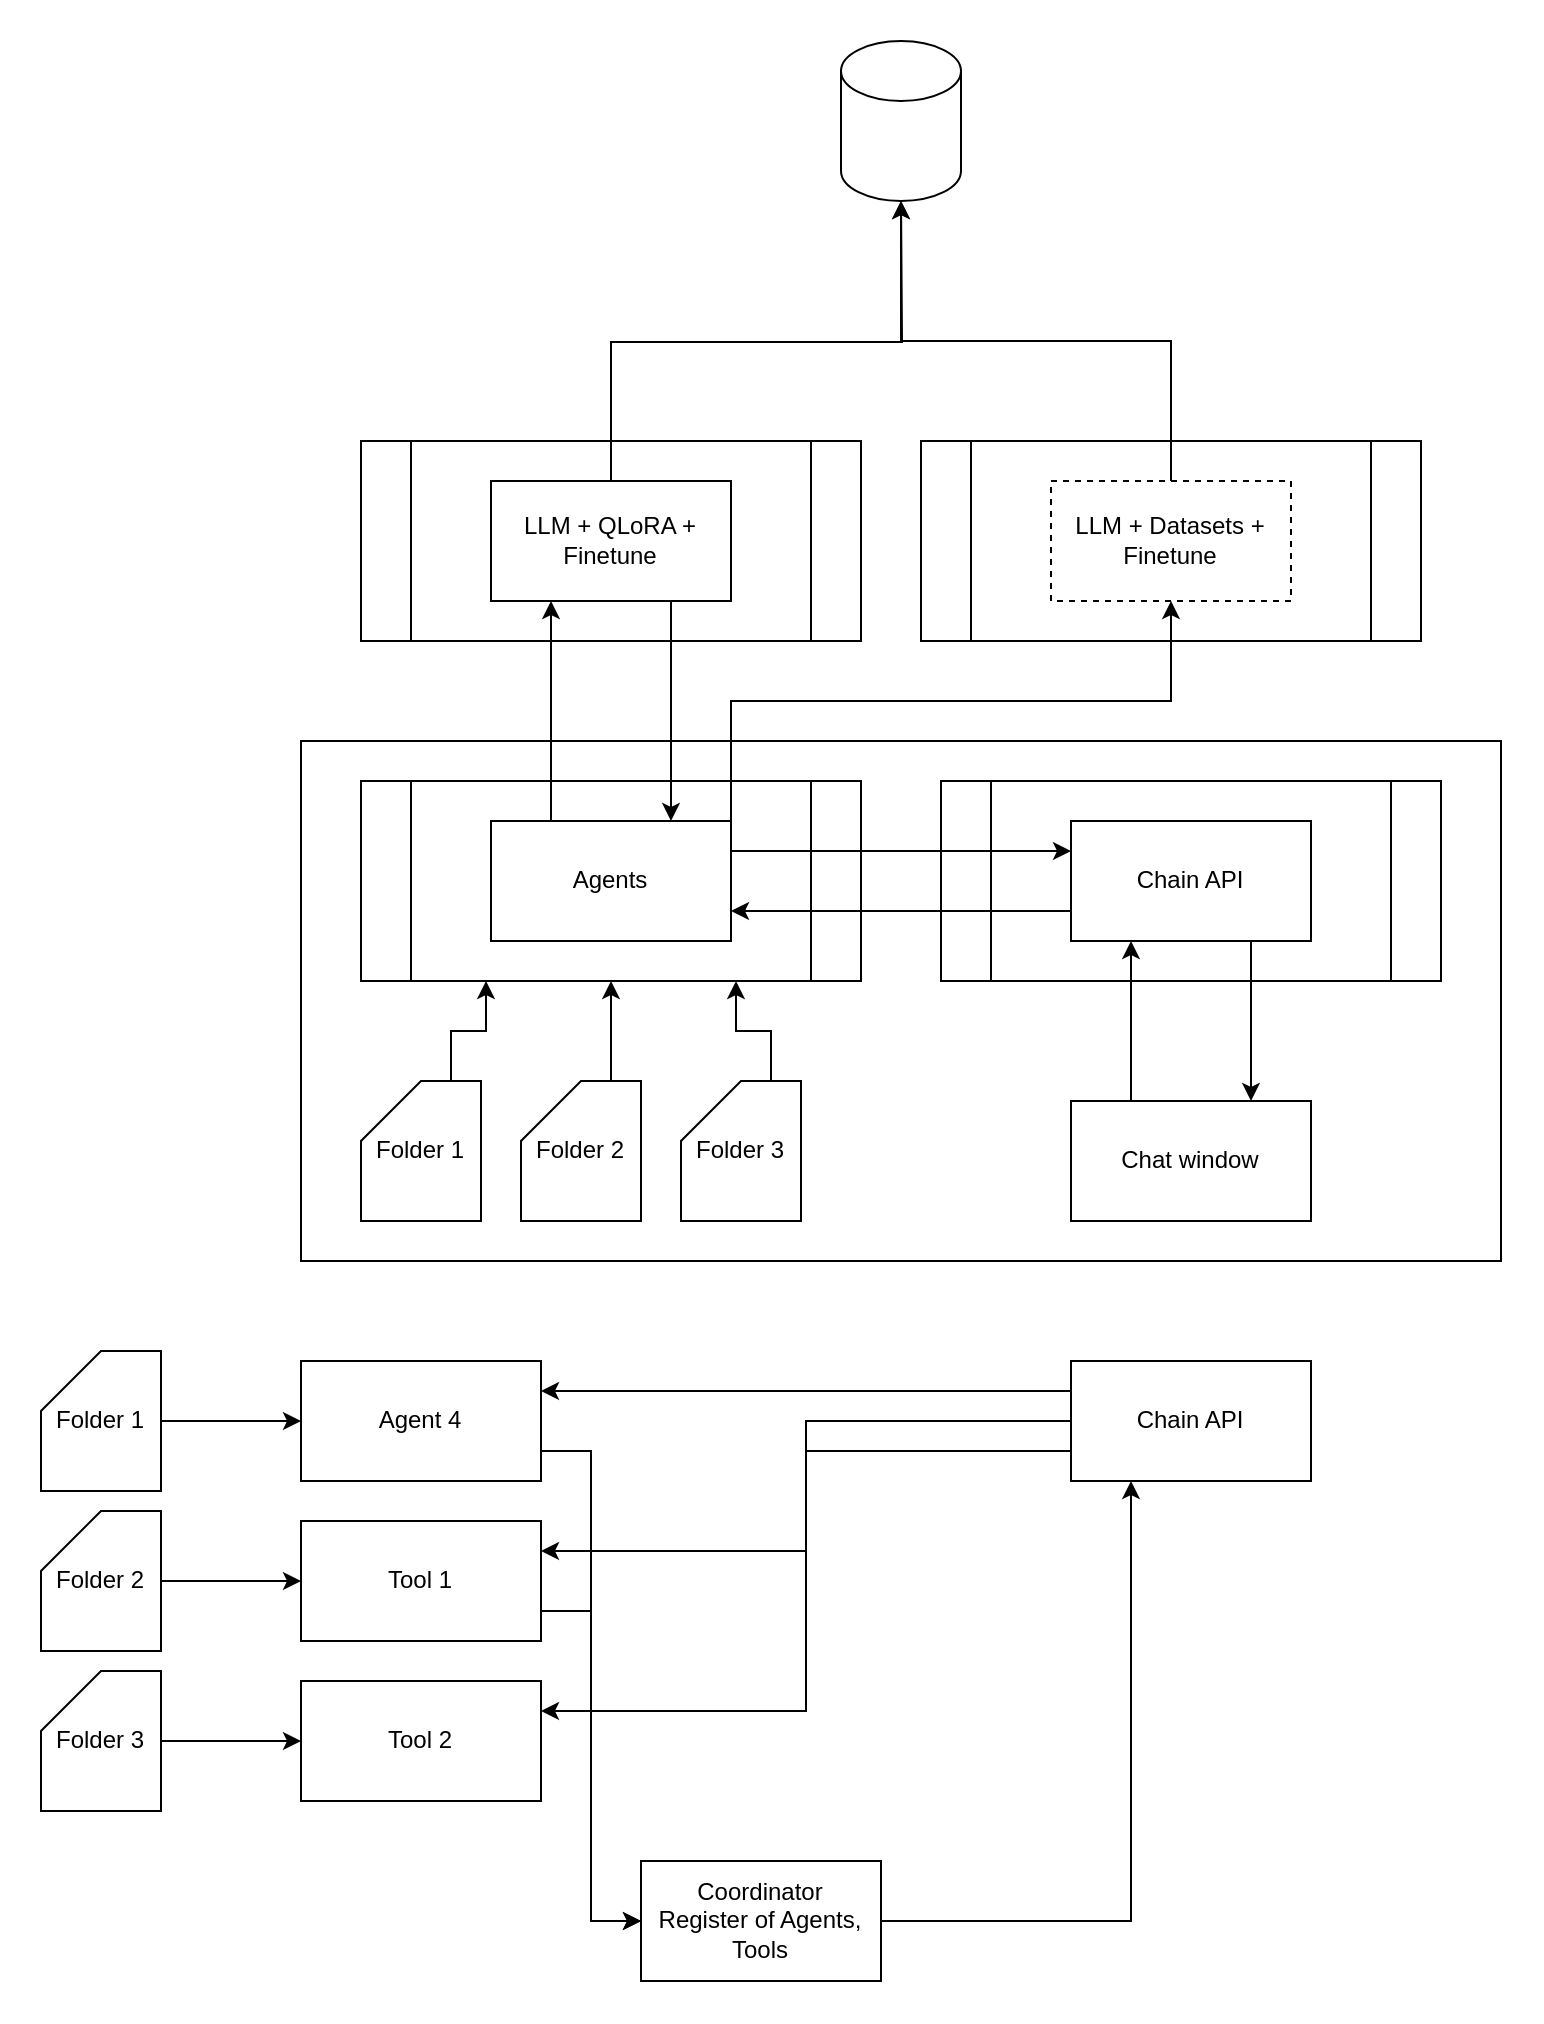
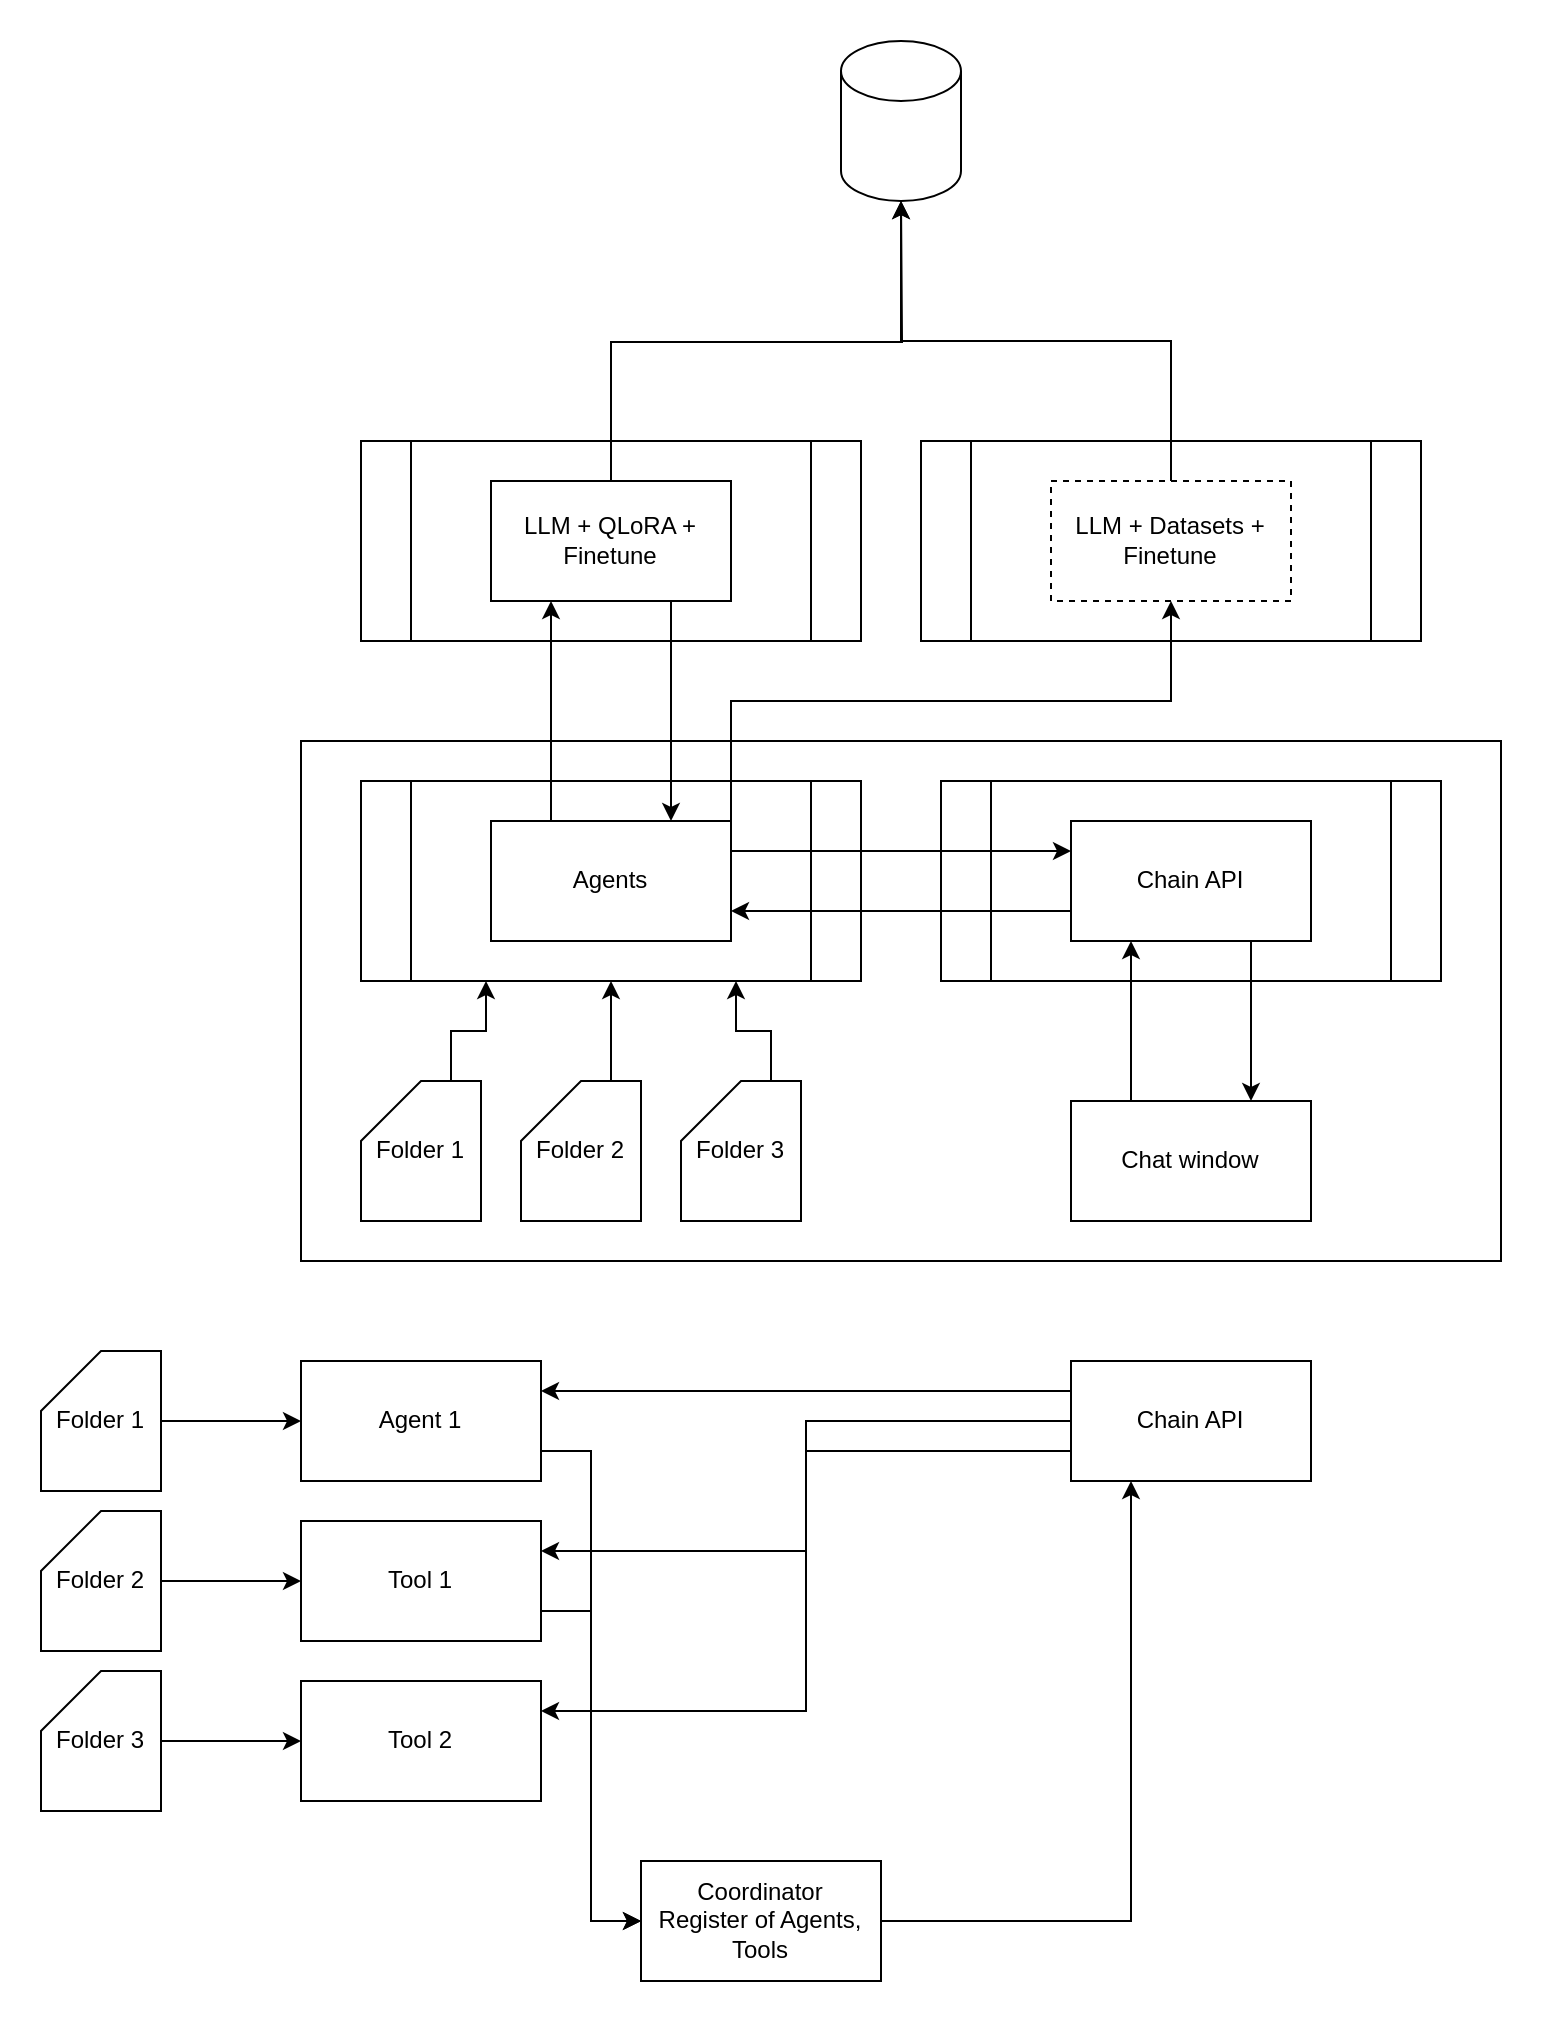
- <mxCell id="29" value="Agent 4" style="rounded=0;whiteSpace=wrap;html=1;" vertex="1" parent="1"><mxGeometry x="150" y="680" width="120" height="60" as="geometry" /></mxCell>
+ <mxCell id="29" value="Agent 1" style="rounded=0;whiteSpace=wrap;html=1;" vertex="1" parent="1"><mxGeometry x="150" y="680" width="120" height="60" as="geometry" /></mxCell>
